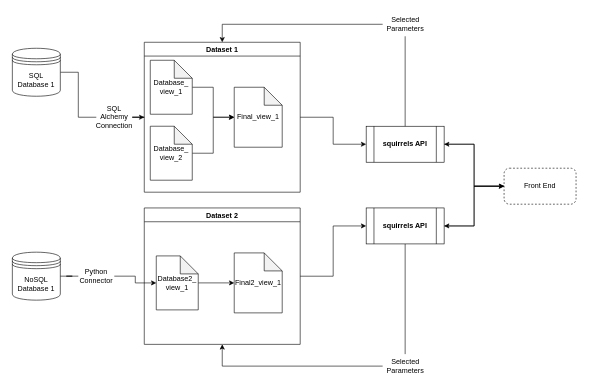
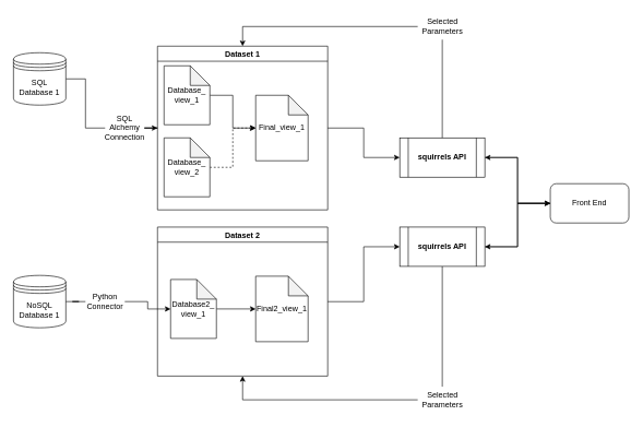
- <mxCell id="11" value="" style="edgeStyle=orthogonalEdgeStyle;rounded=0;orthogonalLoop=1;jettySize=auto;html=1;" edge="1" parent="8" source="12" target="13"><mxGeometry relative="1" as="geometry" /></mxCell>
+ <mxCell id="11" value="" style="edgeStyle=orthogonalEdgeStyle;rounded=0;orthogonalLoop=1;jettySize=auto;html=1;dashed=1;" edge="1" parent="8" source="12" target="13"><mxGeometry relative="1" as="geometry" /></mxCell>
- <mxCell id="26" value="Front End" style="rounded=1;whiteSpace=wrap;html=1;dashed=1;" vertex="1" parent="1"><mxGeometry x="840" y="280" width="120" height="60" as="geometry" /></mxCell>
+ <mxCell id="26" value="Front End" style="rounded=1;whiteSpace=wrap;html=1;" vertex="1" parent="1"><mxGeometry x="840" y="280" width="120" height="60" as="geometry" /></mxCell>
